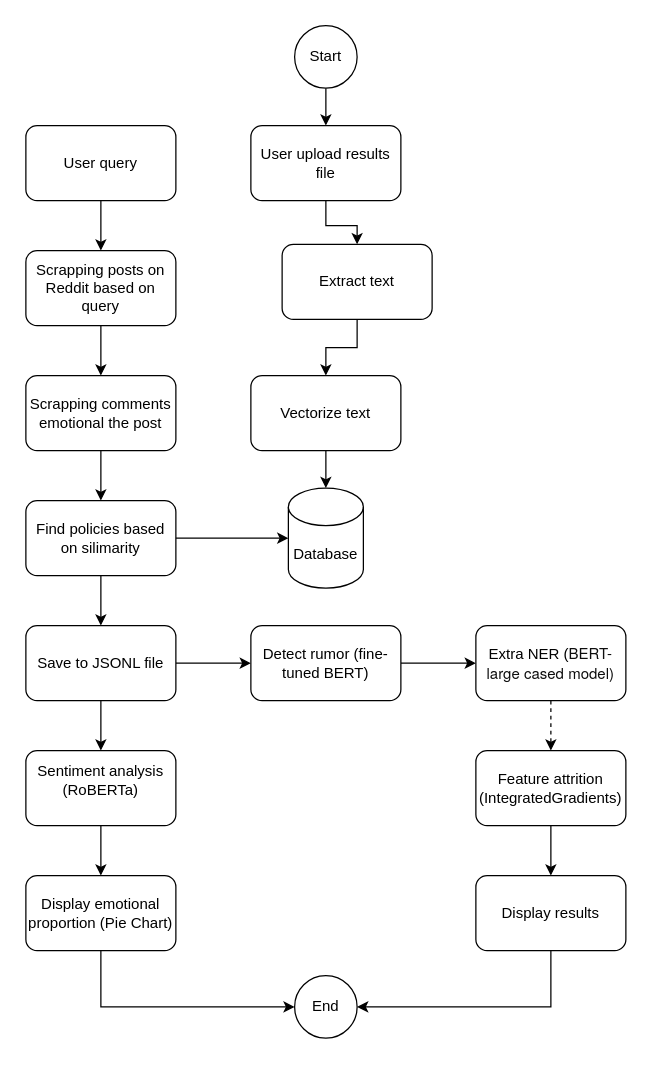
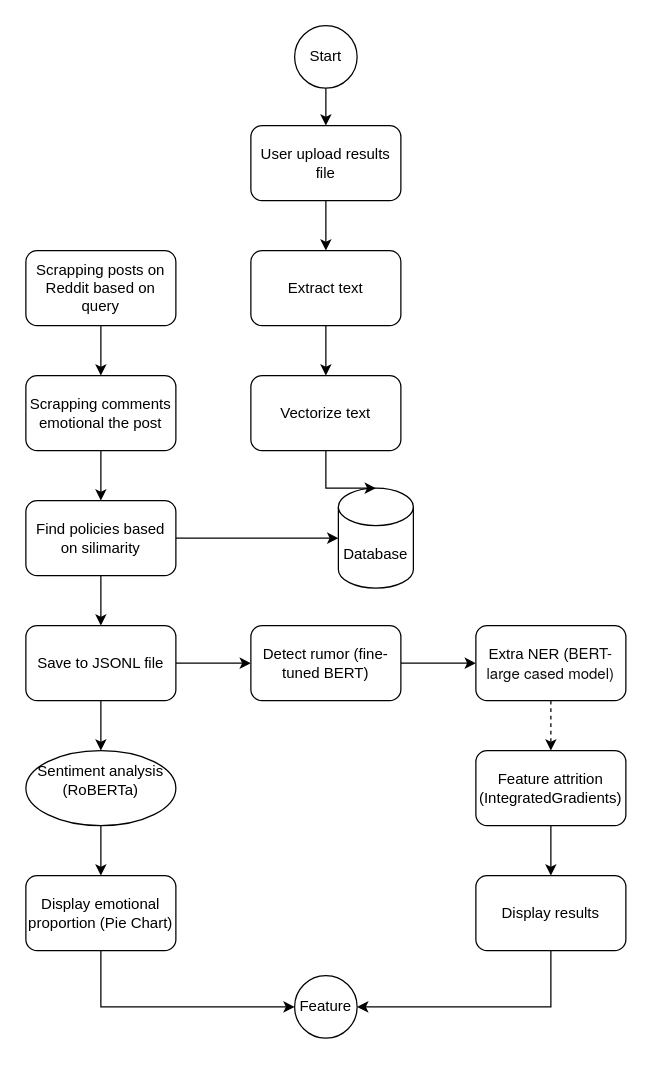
- <mxCell id="12" value="User query" style="rounded=1;whiteSpace=wrap;html=1;" parent="1" vertex="1"><mxGeometry x="20" y="100" width="120" height="60" as="geometry" /></mxCell>
- <mxCell id="11" value="" style="edgeStyle=orthogonalEdgeStyle;rounded=0;orthogonalLoop=1;jettySize=auto;html=1;" parent="1" source="12" target="14" edge="1"><mxGeometry relative="1" as="geometry" /></mxCell>
- <mxCell id="8" value="Extract text" style="rounded=1;whiteSpace=wrap;html=1;" parent="1" vertex="1"><mxGeometry x="225" y="195" width="120" height="60" as="geometry" /></mxCell>
+ <mxCell id="8" value="Extract text" style="rounded=1;whiteSpace=wrap;html=1;" parent="1" vertex="1"><mxGeometry x="200" y="200" width="120" height="60" as="geometry" /></mxCell>
- <mxCell id="2" value="Database" style="shape=cylinder3;whiteSpace=wrap;html=1;boundedLbl=1;backgroundOutline=1;size=15;" parent="1" vertex="1"><mxGeometry x="230" y="390" width="60" height="80" as="geometry" /></mxCell>
+ <mxCell id="2" value="Database" style="shape=cylinder3;whiteSpace=wrap;html=1;boundedLbl=1;backgroundOutline=1;size=15;" parent="1" vertex="1"><mxGeometry x="270" y="390" width="60" height="80" as="geometry" /></mxCell>
- <mxCell id="29" value="&lt;font style=&quot;font-size: 12px;&quot;&gt;Sentiment analysis (&lt;span style=&quot;background-color: transparent; color: light-dark(rgb(0, 0, 0), rgb(255, 255, 255));&quot;&gt;RoBERTa)&lt;/span&gt;&lt;/font&gt;&lt;p&gt;&lt;/p&gt;" style="whiteSpace=wrap;html=1;rounded=1;" parent="1" vertex="1"><mxGeometry x="20" y="600" width="120" height="60" as="geometry" /></mxCell>
+ <mxCell id="29" value="&lt;font style=&quot;font-size: 12px;&quot;&gt;Sentiment analysis (&lt;span style=&quot;background-color: transparent; color: light-dark(rgb(0, 0, 0), rgb(255, 255, 255));&quot;&gt;RoBERTa)&lt;/span&gt;&lt;/font&gt;&lt;p&gt;&lt;/p&gt;" style="ellipse;whiteSpace=wrap;html=1;" parent="1" vertex="1"><mxGeometry x="20" y="600" width="120" height="60" as="geometry" /></mxCell>
- <mxCell id="33" value="End" style="ellipse;whiteSpace=wrap;html=1;aspect=fixed;" parent="1" vertex="1"><mxGeometry x="235" y="780" width="50" height="50" as="geometry" /></mxCell>
+ <mxCell id="33" value="Feature" style="ellipse;whiteSpace=wrap;html=1;aspect=fixed;" parent="1" vertex="1"><mxGeometry x="235" y="780" width="50" height="50" as="geometry" /></mxCell>
